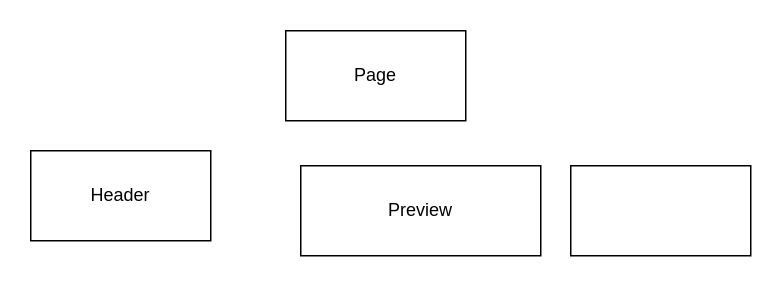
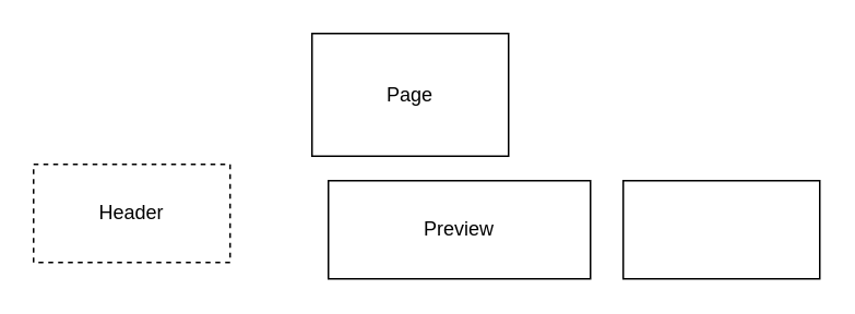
- <mxCell id="2" value="Page" style="rounded=0;whiteSpace=wrap;html=1;" vertex="1" parent="1"><mxGeometry x="190" y="20" width="120" height="60" as="geometry" /></mxCell>
+ <mxCell id="2" value="Page" style="rounded=0;whiteSpace=wrap;html=1;" vertex="1" parent="1"><mxGeometry x="190" y="20" width="120" height="75" as="geometry" /></mxCell>
- <mxCell id="3" value="Header" style="rounded=0;whiteSpace=wrap;html=1;" vertex="1" parent="1"><mxGeometry x="20" y="100" width="120" height="60" as="geometry" /></mxCell>
+ <mxCell id="3" value="Header" style="rounded=0;whiteSpace=wrap;html=1;dashed=1;" vertex="1" parent="1"><mxGeometry x="20" y="100" width="120" height="60" as="geometry" /></mxCell>
